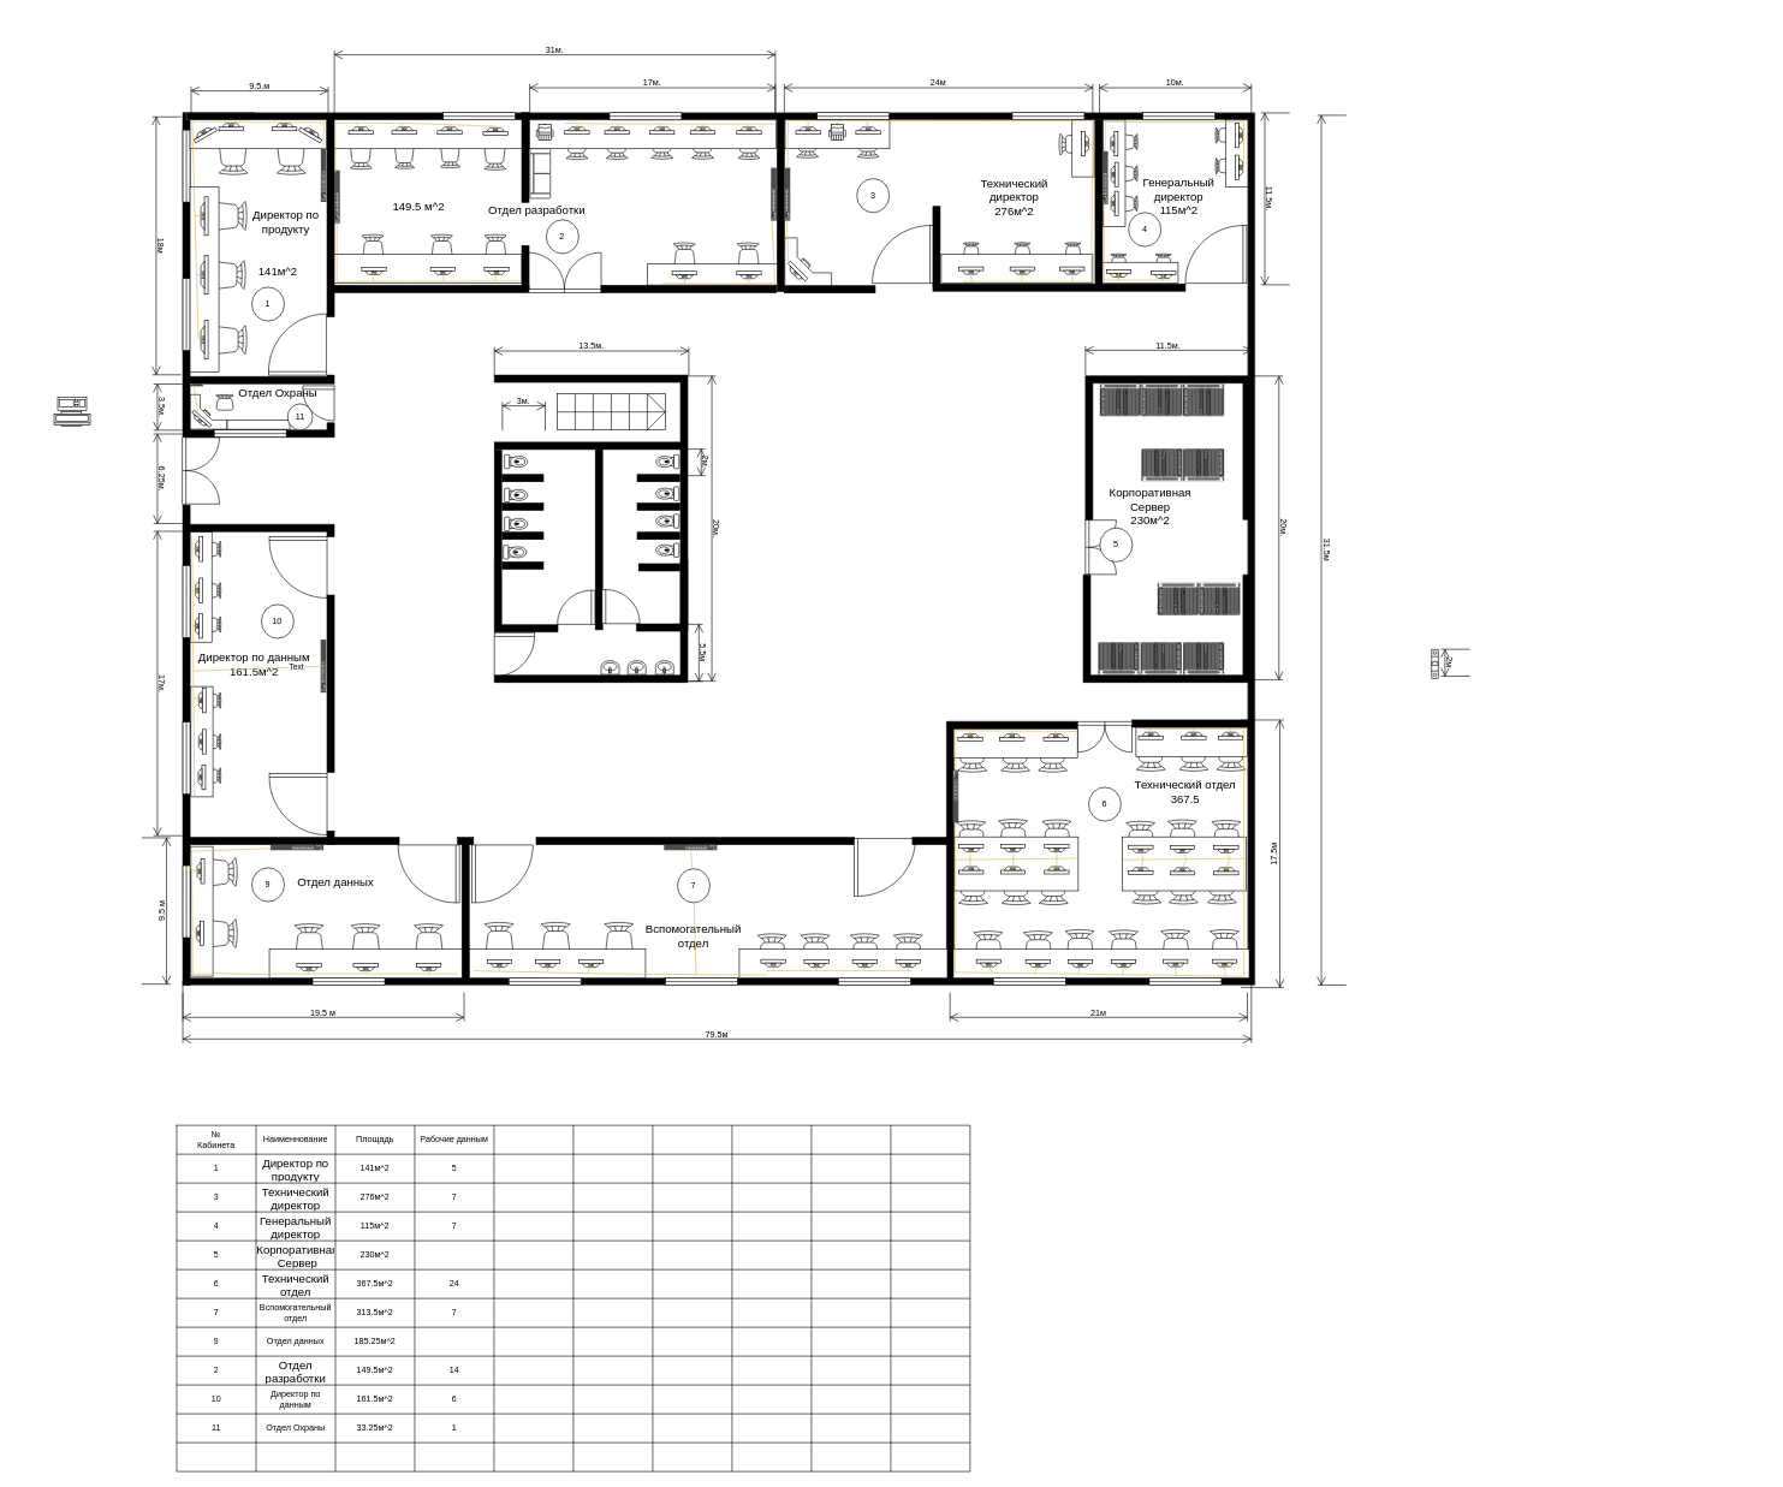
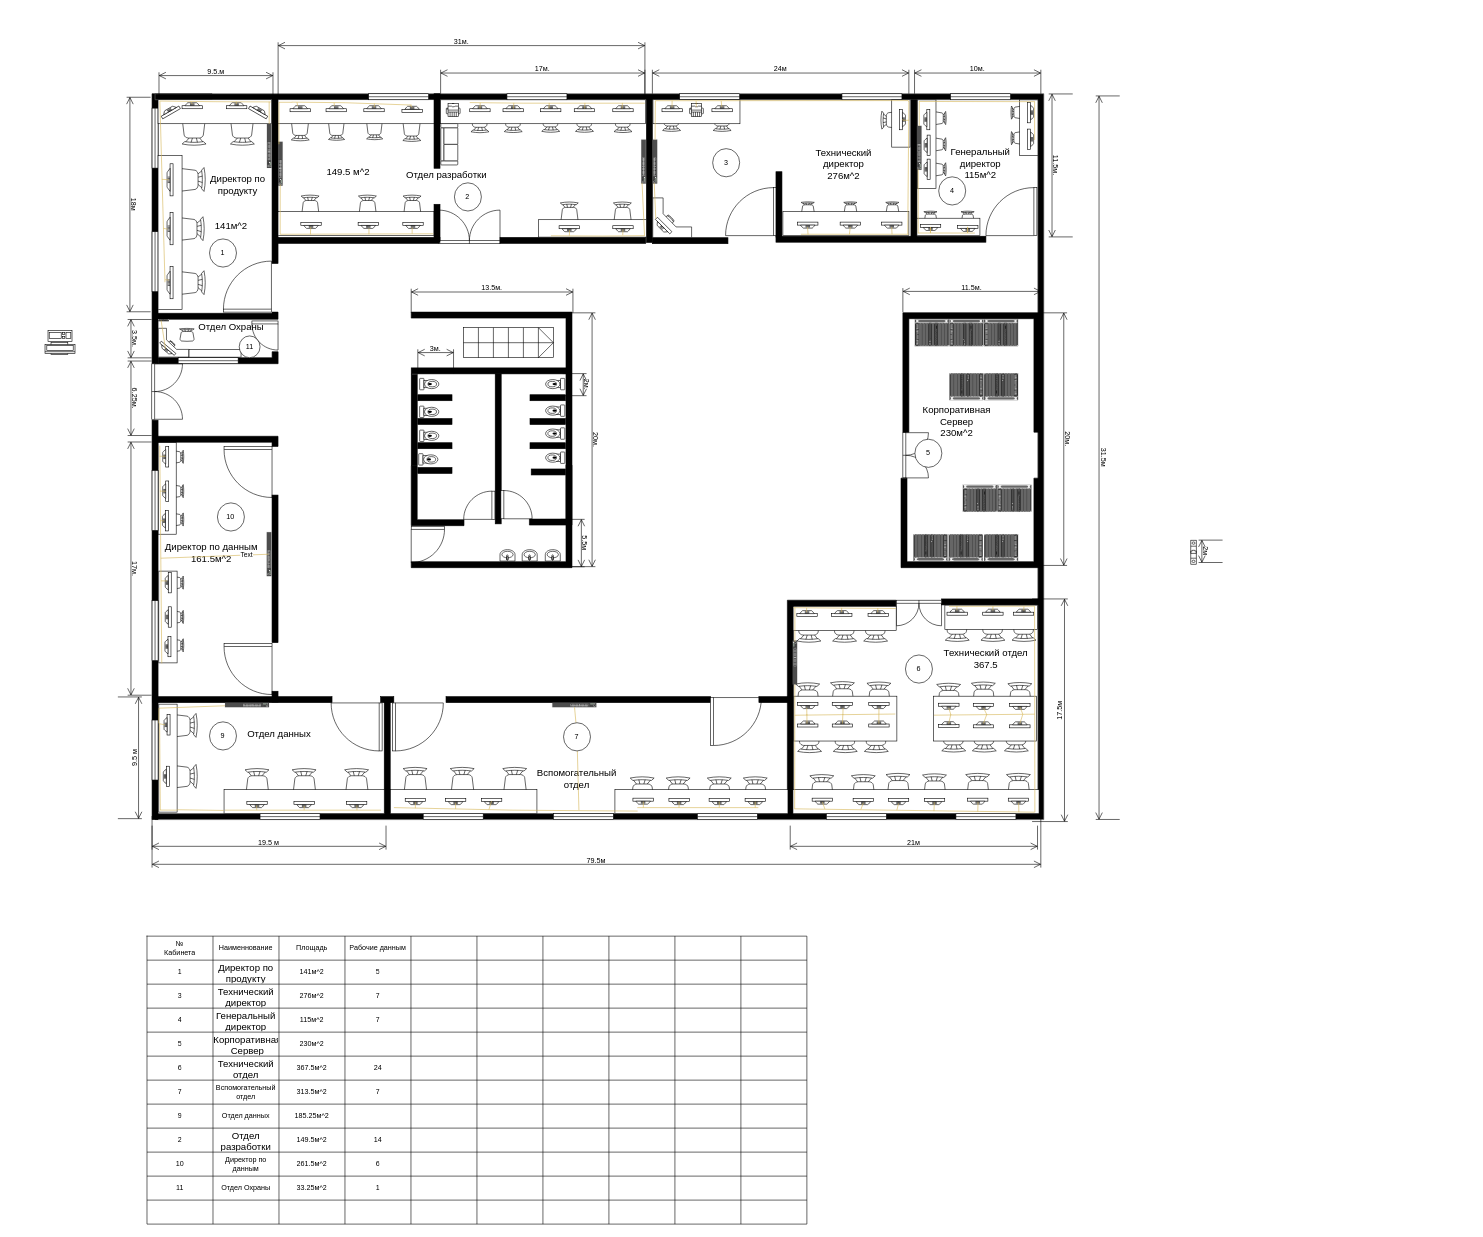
- <mxCell id="231" value="3м." style="shape=dimension;direction=west;whiteSpace=wrap;html=1;align=center;points=[];verticalAlign=top;spacingTop=-15;labelBackgroundColor=none;" parent="1" vertex="1"><mxGeometry x="695.44" y="556.75" width="59.56" height="40" as="geometry" /></mxCell>
+ <mxCell id="231" value="3м." style="shape=dimension;direction=west;whiteSpace=wrap;html=1;align=center;points=[];verticalAlign=top;spacingTop=-15;labelBackgroundColor=none;" parent="1" vertex="1"><mxGeometry x="695.44" y="581.75" width="59.56" height="40" as="geometry" /></mxCell>
- <mxCell id="416" value="161.5м^2" style="shape=partialRectangle;html=1;whiteSpace=wrap;connectable=0;strokeColor=inherit;overflow=hidden;fillColor=none;top=0;left=0;bottom=0;right=0;pointerEvents=1;" vertex="1" parent="413"><mxGeometry x="220" width="110" height="40" as="geometry"><mxRectangle width="110" height="40" as="alternateBounds" /></mxGeometry></mxCell>
+ <mxCell id="416" value="261.5м^2" style="shape=partialRectangle;html=1;whiteSpace=wrap;connectable=0;strokeColor=inherit;overflow=hidden;fillColor=none;top=0;left=0;bottom=0;right=0;pointerEvents=1;" vertex="1" parent="413"><mxGeometry x="220" width="110" height="40" as="geometry"><mxRectangle width="110" height="40" as="alternateBounds" /></mxGeometry></mxCell>
